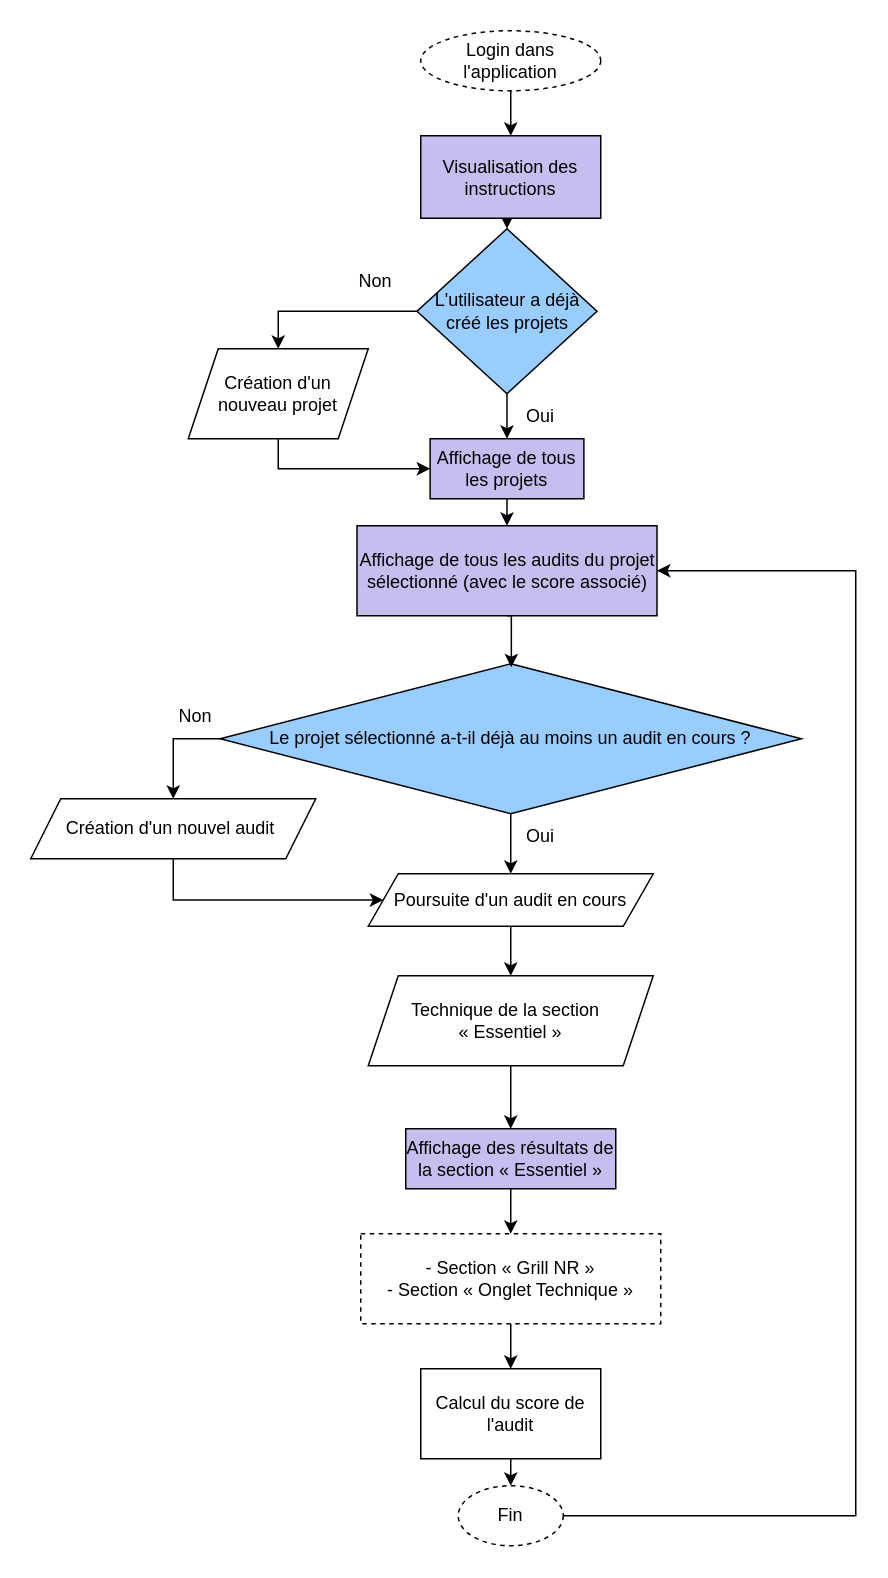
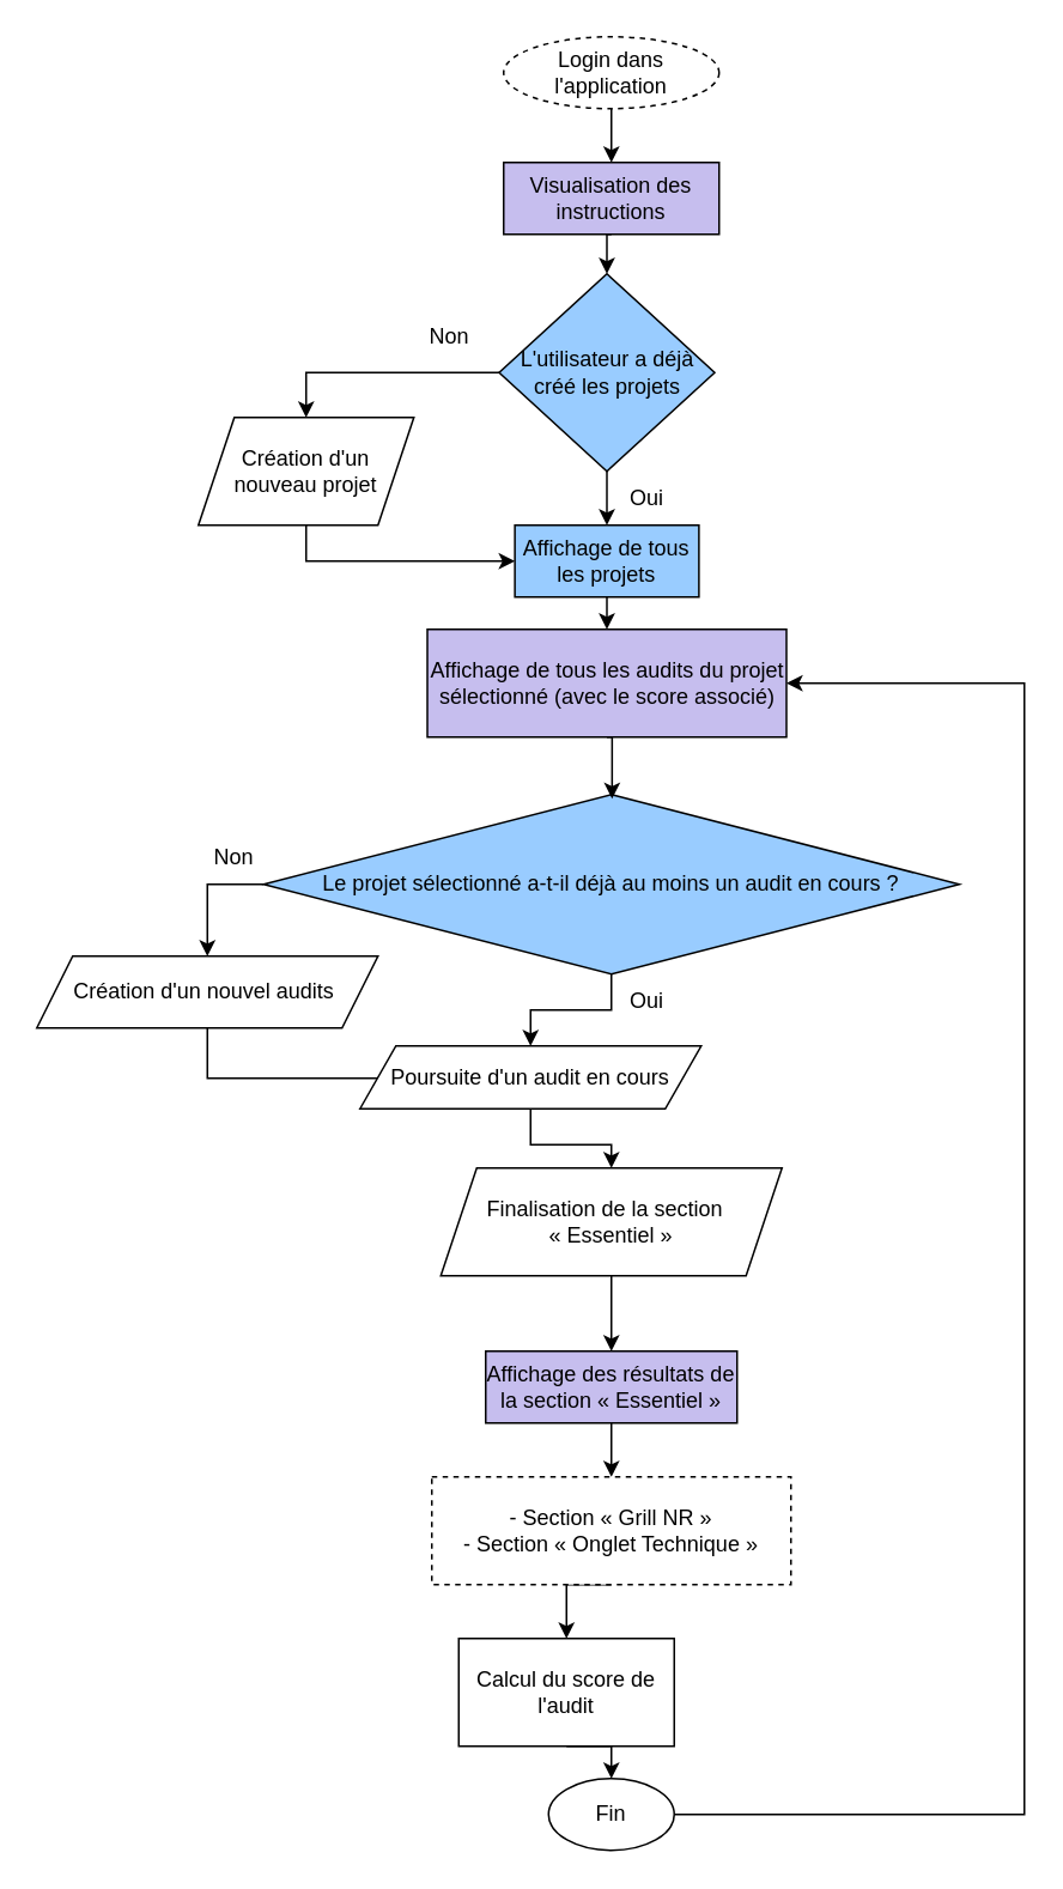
- <mxCell id="29" value="Visualisation des instructions" style="rounded=0;whiteSpace=wrap;html=1;fillColor=#C6BEEE;" vertex="1" parent="1"><mxGeometry x="280" y="90" width="120" height="55" as="geometry" /></mxCell>
+ <mxCell id="29" value="Visualisation des instructions" style="rounded=0;whiteSpace=wrap;html=1;fillColor=#C6BEEE;" vertex="1" parent="1"><mxGeometry x="280" y="90" width="120" height="40" as="geometry" /></mxCell>
- <mxCell id="31" value="Création d'un nouveau projet" style="shape=parallelogram;perimeter=parallelogramPerimeter;whiteSpace=wrap;html=1;fixedSize=1;" vertex="1" parent="1"><mxGeometry x="125" y="232" width="120" height="60" as="geometry" /></mxCell>
+ <mxCell id="31" value="Création d'un nouveau projet" style="shape=parallelogram;perimeter=parallelogramPerimeter;whiteSpace=wrap;html=1;fixedSize=1;" vertex="1" parent="1"><mxGeometry x="110" y="232" width="120" height="60" as="geometry" /></mxCell>
- <mxCell id="33" value="Affichage de tous les projets" style="rounded=0;whiteSpace=wrap;html=1;fillColor=#C6BEEE;" vertex="1" parent="1"><mxGeometry x="286.25" y="292" width="102.5" height="40" as="geometry" /></mxCell>
+ <mxCell id="33" value="Affichage de tous les projets" style="rounded=0;whiteSpace=wrap;html=1;fillColor=#99ccff;" vertex="1" parent="1"><mxGeometry x="286.25" y="292" width="102.5" height="40" as="geometry" /></mxCell>
- <mxCell id="5" value="Création d'un nouvel audit&amp;nbsp;" style="shape=parallelogram;perimeter=parallelogramPerimeter;whiteSpace=wrap;html=1;fixedSize=1;" vertex="1" parent="1"><mxGeometry x="20" y="532" width="190" height="40" as="geometry" /></mxCell>
+ <mxCell id="5" value="Création d'un nouvel audits&amp;nbsp;" style="shape=parallelogram;perimeter=parallelogramPerimeter;whiteSpace=wrap;html=1;fixedSize=1;" vertex="1" parent="1"><mxGeometry x="20" y="532" width="190" height="40" as="geometry" /></mxCell>
- <mxCell id="16" value="Poursuite d'un audit en cours" style="shape=parallelogram;perimeter=parallelogramPerimeter;whiteSpace=wrap;html=1;fixedSize=1;" vertex="1" parent="1"><mxGeometry x="245" y="582" width="190" height="35" as="geometry" /></mxCell>
+ <mxCell id="16" value="Poursuite d'un audit en cours" style="shape=parallelogram;perimeter=parallelogramPerimeter;whiteSpace=wrap;html=1;fixedSize=1;" vertex="1" parent="1"><mxGeometry x="200" y="582" width="190" height="35" as="geometry" /></mxCell>
- <mxCell id="28" value="Technique de la section&amp;nbsp;&amp;nbsp;&lt;br&gt;« Essentiel »" style="shape=parallelogram;perimeter=parallelogramPerimeter;whiteSpace=wrap;html=1;fixedSize=1;" vertex="1" parent="1"><mxGeometry x="245" y="650" width="190" height="60" as="geometry" /></mxCell>
+ <mxCell id="28" value="Finalisation de la section&amp;nbsp;&amp;nbsp;&lt;br&gt;« Essentiel »" style="shape=parallelogram;perimeter=parallelogramPerimeter;whiteSpace=wrap;html=1;fixedSize=1;" vertex="1" parent="1"><mxGeometry x="245" y="650" width="190" height="60" as="geometry" /></mxCell>
- <mxCell id="24" value="Calcul du score de l'audit" style="rounded=0;whiteSpace=wrap;html=1;" vertex="1" parent="1"><mxGeometry x="280" y="912" width="120" height="60" as="geometry" /></mxCell>
+ <mxCell id="24" value="Calcul du score de l'audit" style="rounded=0;whiteSpace=wrap;html=1;" vertex="1" parent="1"><mxGeometry x="255" y="912" width="120" height="60" as="geometry" /></mxCell>
- <mxCell id="36" value="Fin" style="ellipse;whiteSpace=wrap;html=1;dashed=1;" vertex="1" parent="1"><mxGeometry x="305" y="990" width="70" height="40" as="geometry" /></mxCell>
+ <mxCell id="36" value="Fin" style="ellipse;whiteSpace=wrap;html=1;" vertex="1" parent="1"><mxGeometry x="305" y="990" width="70" height="40" as="geometry" /></mxCell>
